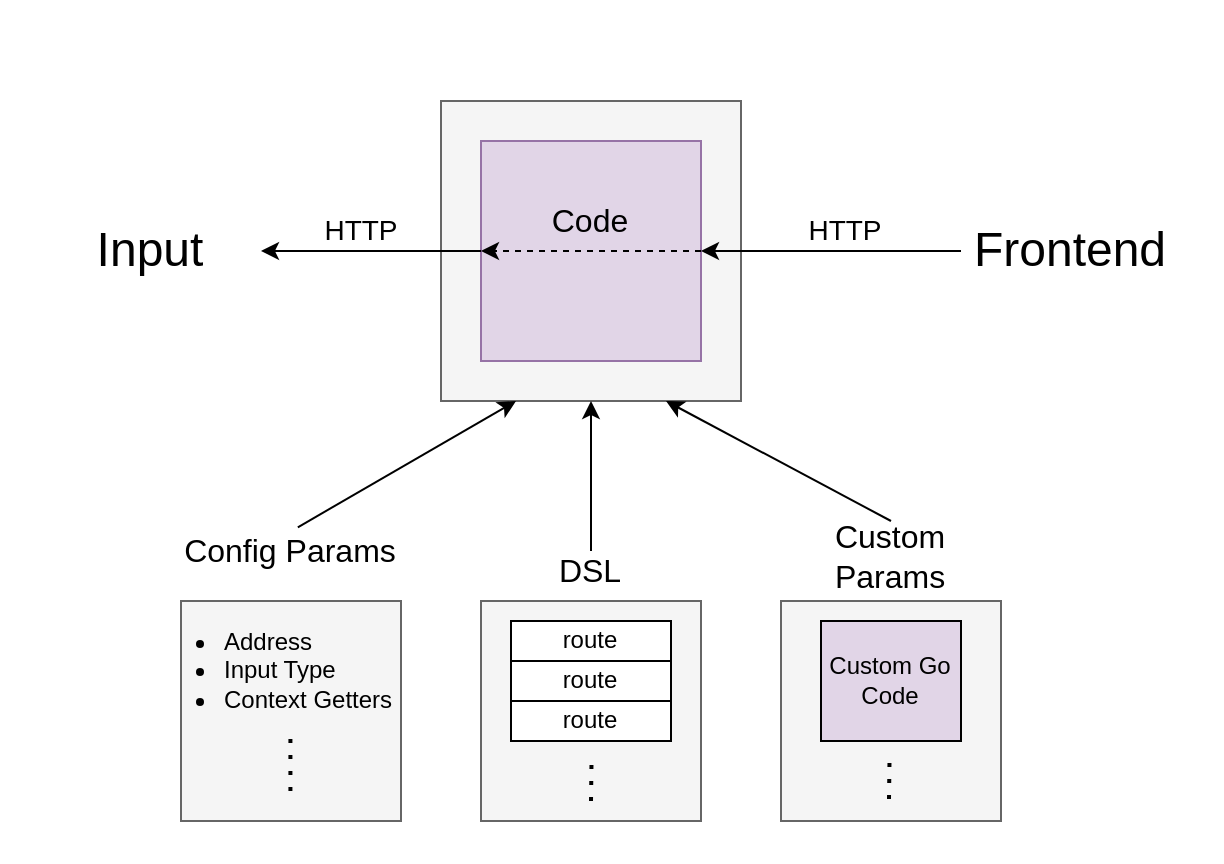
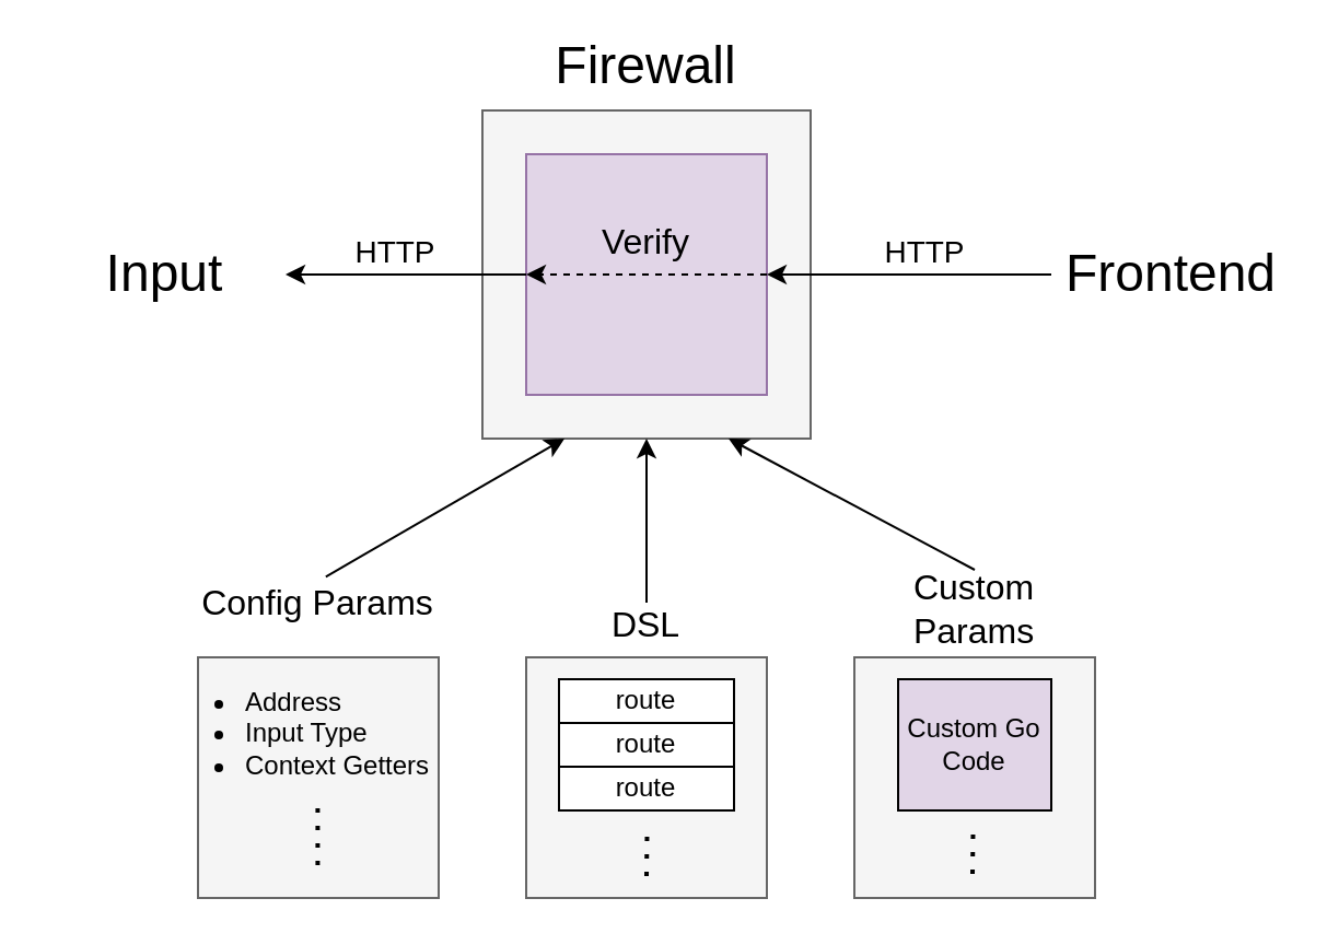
+ <mxCell id="3" value="&lt;font style=&quot;font-size: 24px&quot;&gt;Firewall&lt;/font&gt;" style="text;html=1;strokeColor=none;fillColor=none;align=center;verticalAlign=middle;whiteSpace=wrap;rounded=0;" vertex="1" parent="1"><mxGeometry x="220" y="20" width="150" height="20" as="geometry" /></mxCell>
- <mxCell id="5" value="&lt;font style=&quot;font-size: 16px&quot;&gt;Code&lt;/font&gt;" style="text;html=1;strokeColor=none;fillColor=none;align=center;verticalAlign=middle;whiteSpace=wrap;rounded=0;" vertex="1" parent="1"><mxGeometry x="220" y="100" width="150" height="20" as="geometry" /></mxCell>
+ <mxCell id="5" value="&lt;font style=&quot;font-size: 16px&quot;&gt;Verify&lt;/font&gt;" style="text;html=1;strokeColor=none;fillColor=none;align=center;verticalAlign=middle;whiteSpace=wrap;rounded=0;" vertex="1" parent="1"><mxGeometry x="220" y="100" width="150" height="20" as="geometry" /></mxCell>
